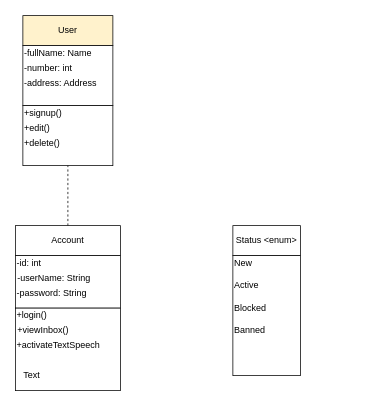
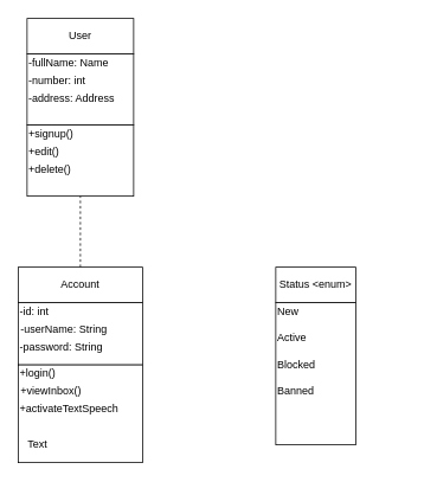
- <mxCell id="2" value="User" style="rounded=0;whiteSpace=wrap;html=1;fillColor=#fff2cc;" parent="1" vertex="1"><mxGeometry x="30" y="20" width="120" height="40" as="geometry" /></mxCell>
+ <mxCell id="2" value="User" style="rounded=0;whiteSpace=wrap;html=1;" parent="1" vertex="1"><mxGeometry x="30" y="20" width="120" height="40" as="geometry" /></mxCell>
